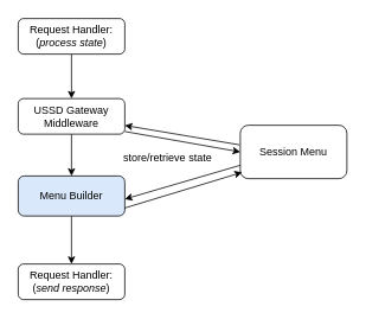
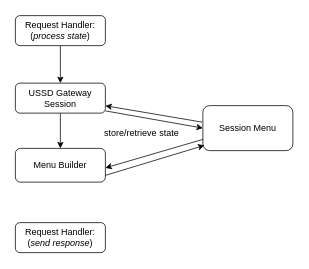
- <mxCell id="7" value="USSD Gateway Middleware" style="whiteSpace=wrap;html=1;rounded=1;glass=0;strokeWidth=1;shadow=0;" parent="1" vertex="1"><mxGeometry x="20" y="110" width="120" height="40" as="geometry" /></mxCell>
+ <mxCell id="7" value="USSD Gateway Session" style="whiteSpace=wrap;html=1;rounded=1;glass=0;strokeWidth=1;shadow=0;" parent="1" vertex="1"><mxGeometry x="20" y="110" width="120" height="40" as="geometry" /></mxCell>
- <mxCell id="9" value="Menu Builder" style="whiteSpace=wrap;html=1;rounded=1;glass=0;strokeWidth=1;shadow=0;fillColor=#dae8fc;" parent="1" vertex="1"><mxGeometry x="20" y="197" width="120" height="45" as="geometry" /></mxCell>
+ <mxCell id="9" value="Menu Builder" style="whiteSpace=wrap;html=1;rounded=1;glass=0;strokeWidth=1;shadow=0;" parent="1" vertex="1"><mxGeometry x="20" y="197" width="120" height="45" as="geometry" /></mxCell>
- <mxCell id="8" value="" style="edgeStyle=orthogonalEdgeStyle;rounded=0;orthogonalLoop=1;jettySize=auto;html=1;" parent="1" source="9" target="10" edge="1"><mxGeometry relative="1" as="geometry" /></mxCell>
